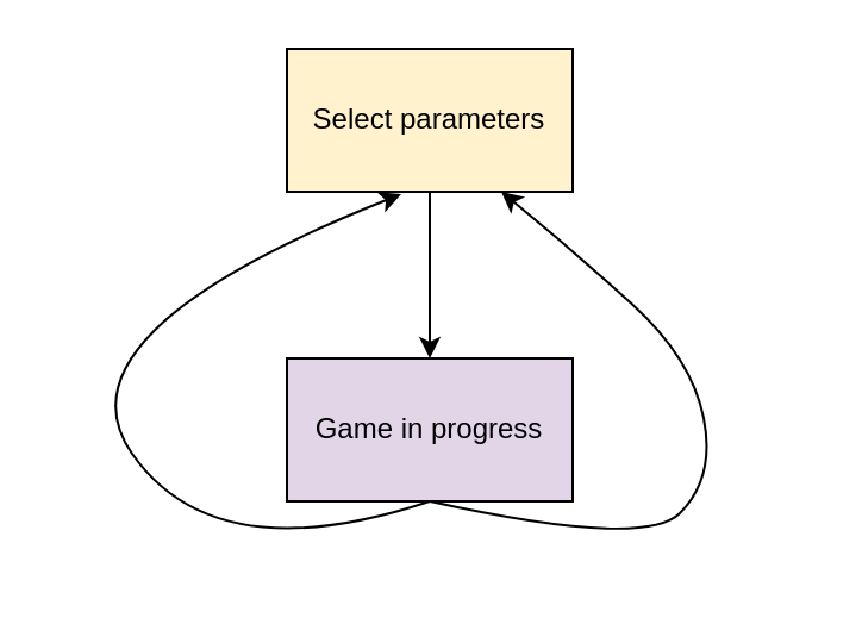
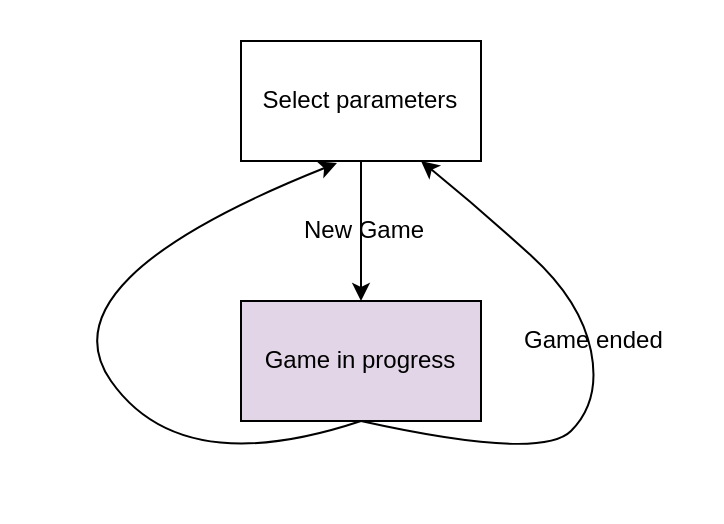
- <mxCell id="2" value="Select parameters" style="rounded=0;whiteSpace=wrap;html=1;fillColor=#fff2cc;" vertex="1" parent="1"><mxGeometry x="120" y="20" width="120" height="60" as="geometry" /></mxCell>
+ <mxCell id="2" value="Select parameters" style="rounded=0;whiteSpace=wrap;html=1;" vertex="1" parent="1"><mxGeometry x="120" y="20" width="120" height="60" as="geometry" /></mxCell>
+ <mxCell id="5" value="New Game" style="text;html=1;resizable=0;points=[];autosize=1;align=left;verticalAlign=top;spacingTop=-4;" vertex="1" parent="1"><mxGeometry x="150" y="105" width="80" height="20" as="geometry" /></mxCell>
+ <mxCell id="8" value="Game ended" style="text;html=1;resizable=0;points=[];autosize=1;align=left;verticalAlign=top;spacingTop=-4;" vertex="1" parent="1"><mxGeometry x="260" y="160" width="80" height="20" as="geometry" /></mxCell>
